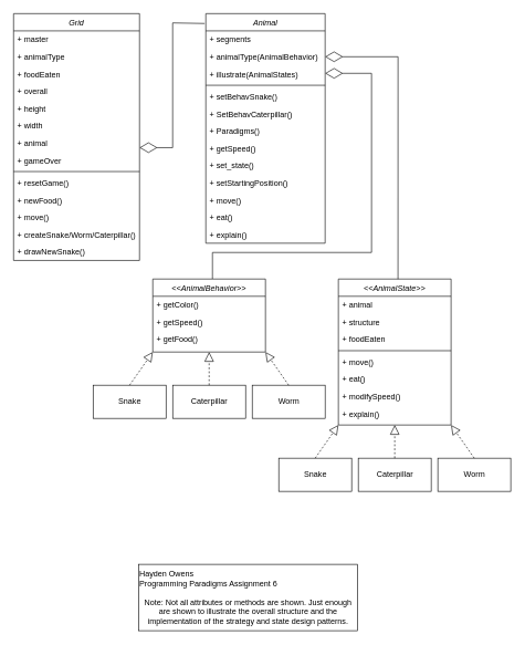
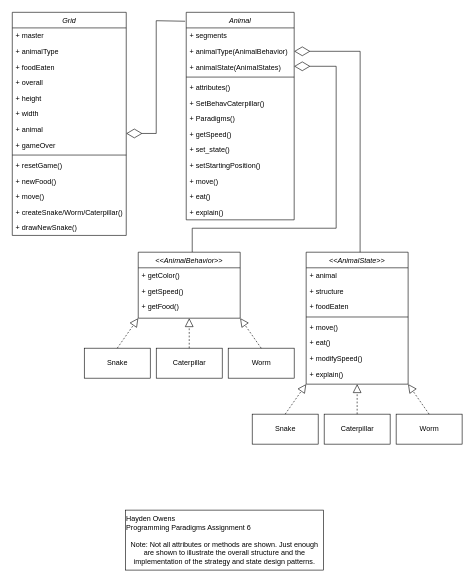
- <mxCell id="20" value="+ illustrate(AnimalStates)" style="text;align=left;verticalAlign=top;spacingLeft=4;spacingRight=4;overflow=hidden;rotatable=0;points=[[0,0.5],[1,0.5]];portConstraint=eastwest;rounded=0;shadow=0;html=0;" vertex="1" parent="17"><mxGeometry y="78" width="180" height="26" as="geometry" /></mxCell>
+ <mxCell id="20" value="+ animalState(AnimalStates)" style="text;align=left;verticalAlign=top;spacingLeft=4;spacingRight=4;overflow=hidden;rotatable=0;points=[[0,0.5],[1,0.5]];portConstraint=eastwest;rounded=0;shadow=0;html=0;" vertex="1" parent="17"><mxGeometry y="78" width="180" height="26" as="geometry" /></mxCell>
- <mxCell id="22" value="+ setBehavSnake()" style="text;align=left;verticalAlign=top;spacingLeft=4;spacingRight=4;overflow=hidden;rotatable=0;points=[[0,0.5],[1,0.5]];portConstraint=eastwest;" vertex="1" parent="17"><mxGeometry y="112" width="180" height="26" as="geometry" /></mxCell>
+ <mxCell id="22" value="+ attributes()" style="text;align=left;verticalAlign=top;spacingLeft=4;spacingRight=4;overflow=hidden;rotatable=0;points=[[0,0.5],[1,0.5]];portConstraint=eastwest;" vertex="1" parent="17"><mxGeometry y="112" width="180" height="26" as="geometry" /></mxCell>
